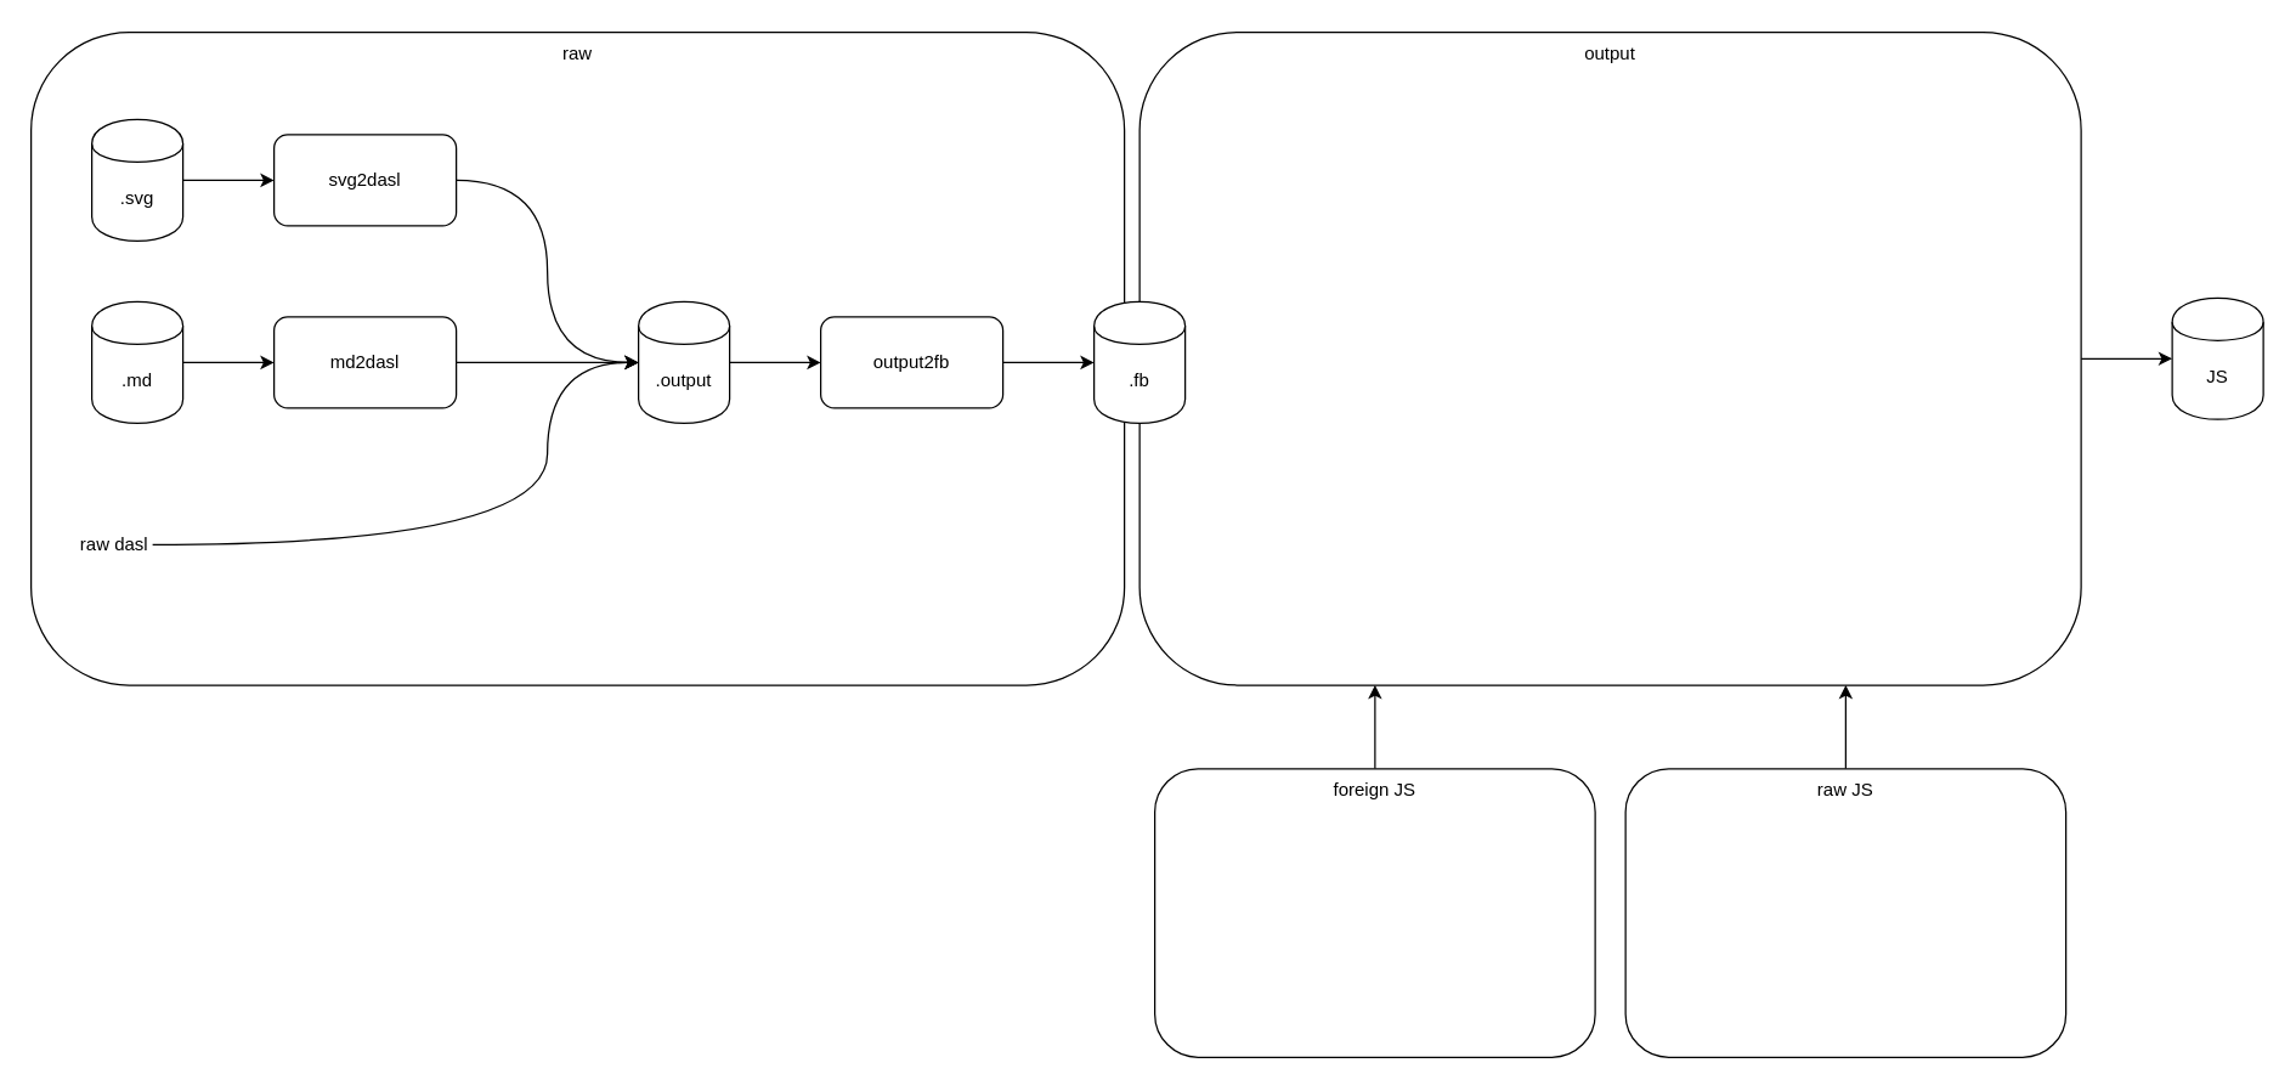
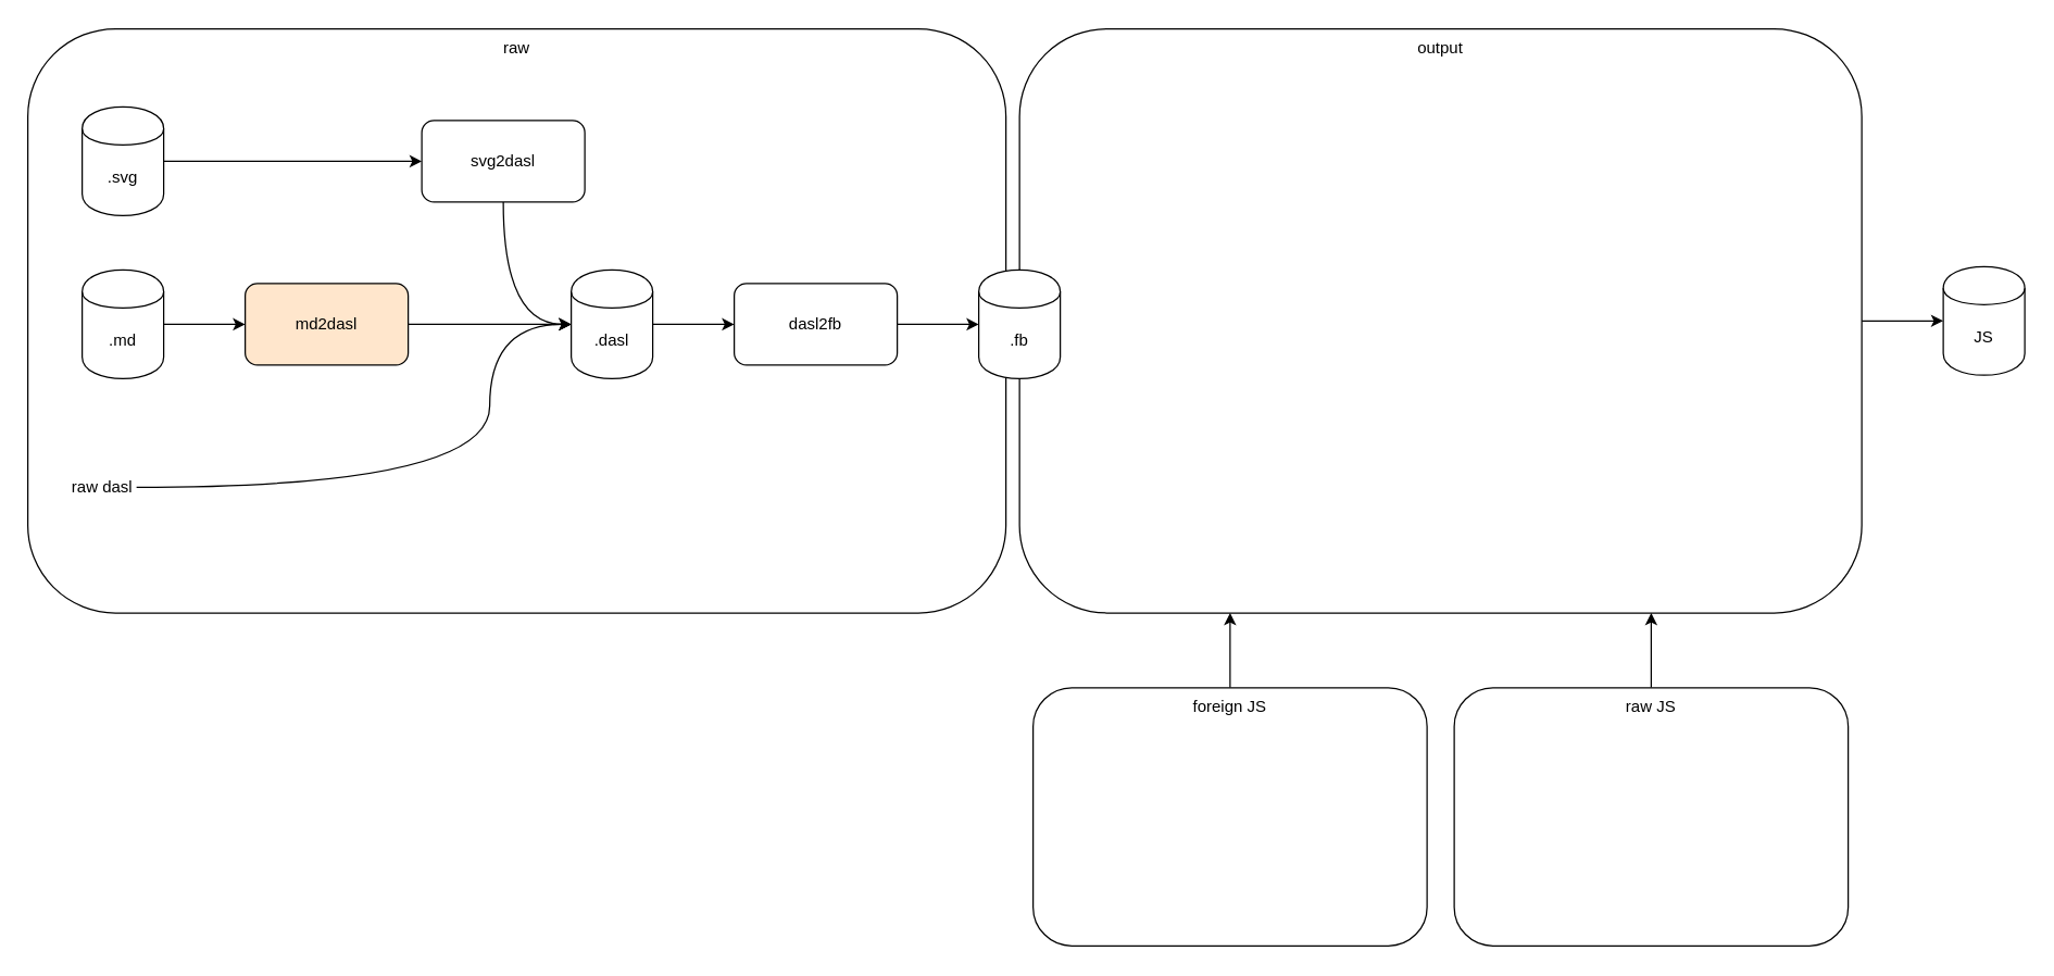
- <mxCell id="11" value="svg2dasl" style="rounded=1;whiteSpace=wrap;html=1;" vertex="1" parent="1"><mxGeometry x="180" y="88" width="120" height="60" as="geometry" /></mxCell>
+ <mxCell id="11" value="svg2dasl" style="rounded=1;whiteSpace=wrap;html=1;" vertex="1" parent="1"><mxGeometry x="310" y="88" width="120" height="60" as="geometry" /></mxCell>
- <mxCell id="15" value="md2dasl" style="rounded=1;whiteSpace=wrap;html=1;" vertex="1" parent="1"><mxGeometry x="180" y="208" width="120" height="60" as="geometry" /></mxCell>
+ <mxCell id="15" value="md2dasl" style="rounded=1;whiteSpace=wrap;html=1;fillColor=#ffe6cc;" vertex="1" parent="1"><mxGeometry x="180" y="208" width="120" height="60" as="geometry" /></mxCell>
- <mxCell id="22" value="output2fb" style="rounded=1;whiteSpace=wrap;html=1;" vertex="1" parent="1"><mxGeometry x="540" y="208" width="120" height="60" as="geometry" /></mxCell>
+ <mxCell id="22" value="dasl2fb" style="rounded=1;whiteSpace=wrap;html=1;" vertex="1" parent="1"><mxGeometry x="540" y="208" width="120" height="60" as="geometry" /></mxCell>
- <mxCell id="6" value=".output" style="shape=cylinder;whiteSpace=wrap;html=1;boundedLbl=1;backgroundOutline=1;" vertex="1" parent="1"><mxGeometry x="420" y="198" width="60" height="80" as="geometry" /></mxCell>
+ <mxCell id="6" value=".dasl" style="shape=cylinder;whiteSpace=wrap;html=1;boundedLbl=1;backgroundOutline=1;" vertex="1" parent="1"><mxGeometry x="420" y="198" width="60" height="80" as="geometry" /></mxCell>
